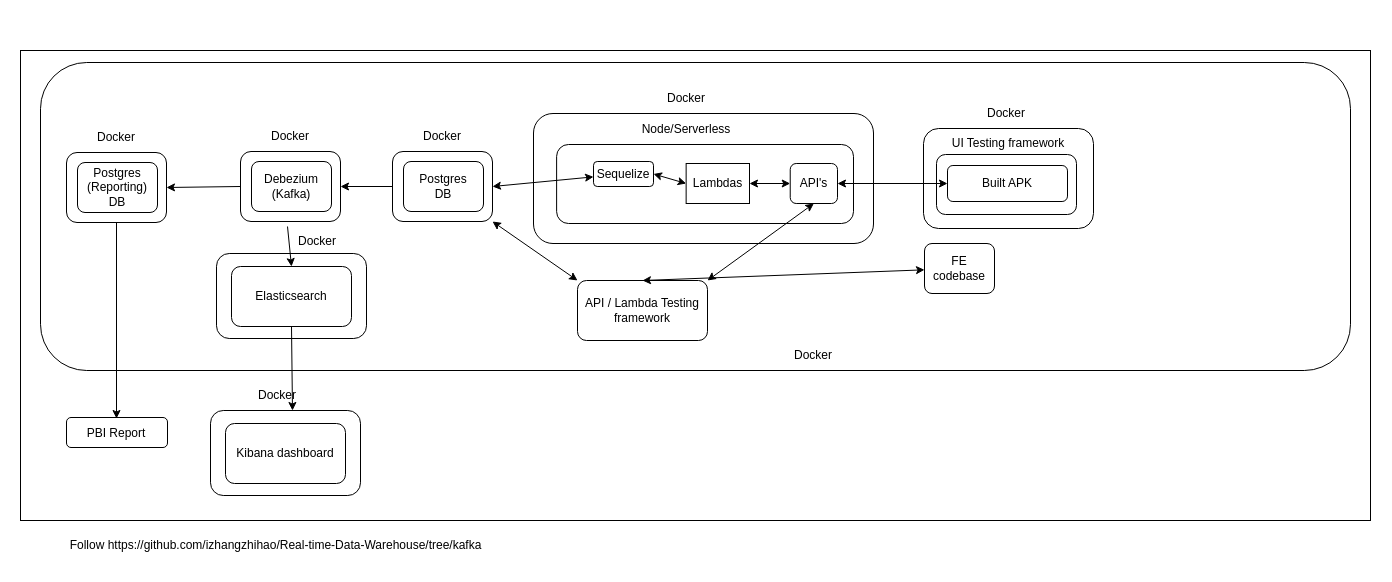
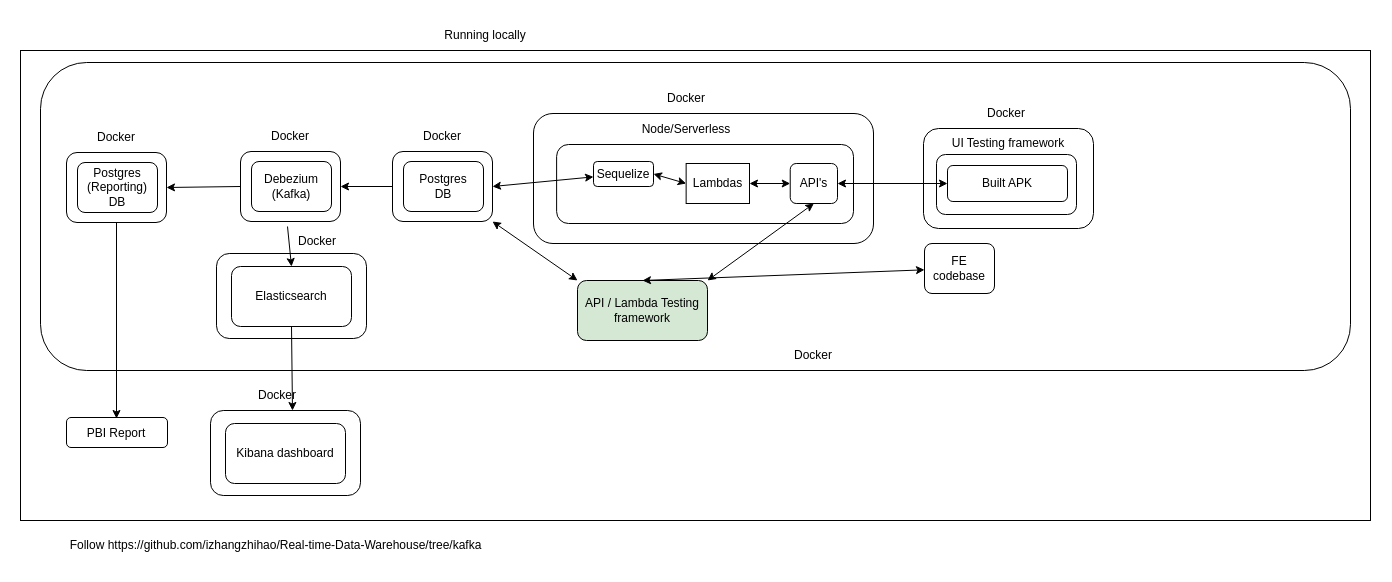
+ <mxCell id="9" value="Running locally" style="text;html=1;strokeColor=none;fillColor=none;align=center;verticalAlign=middle;whiteSpace=wrap;rounded=0;" parent="1" vertex="1"><mxGeometry x="430" y="20" width="110" height="30" as="geometry" /></mxCell>
- <mxCell id="40" value="API / Lambda Testing framework" style="rounded=1;whiteSpace=wrap;html=1;" parent="1" vertex="1"><mxGeometry x="577" y="280" width="130" height="60" as="geometry" /></mxCell>
+ <mxCell id="40" value="API / Lambda Testing framework" style="rounded=1;whiteSpace=wrap;html=1;fillColor=#d5e8d4;" parent="1" vertex="1"><mxGeometry x="577" y="280" width="130" height="60" as="geometry" /></mxCell>
